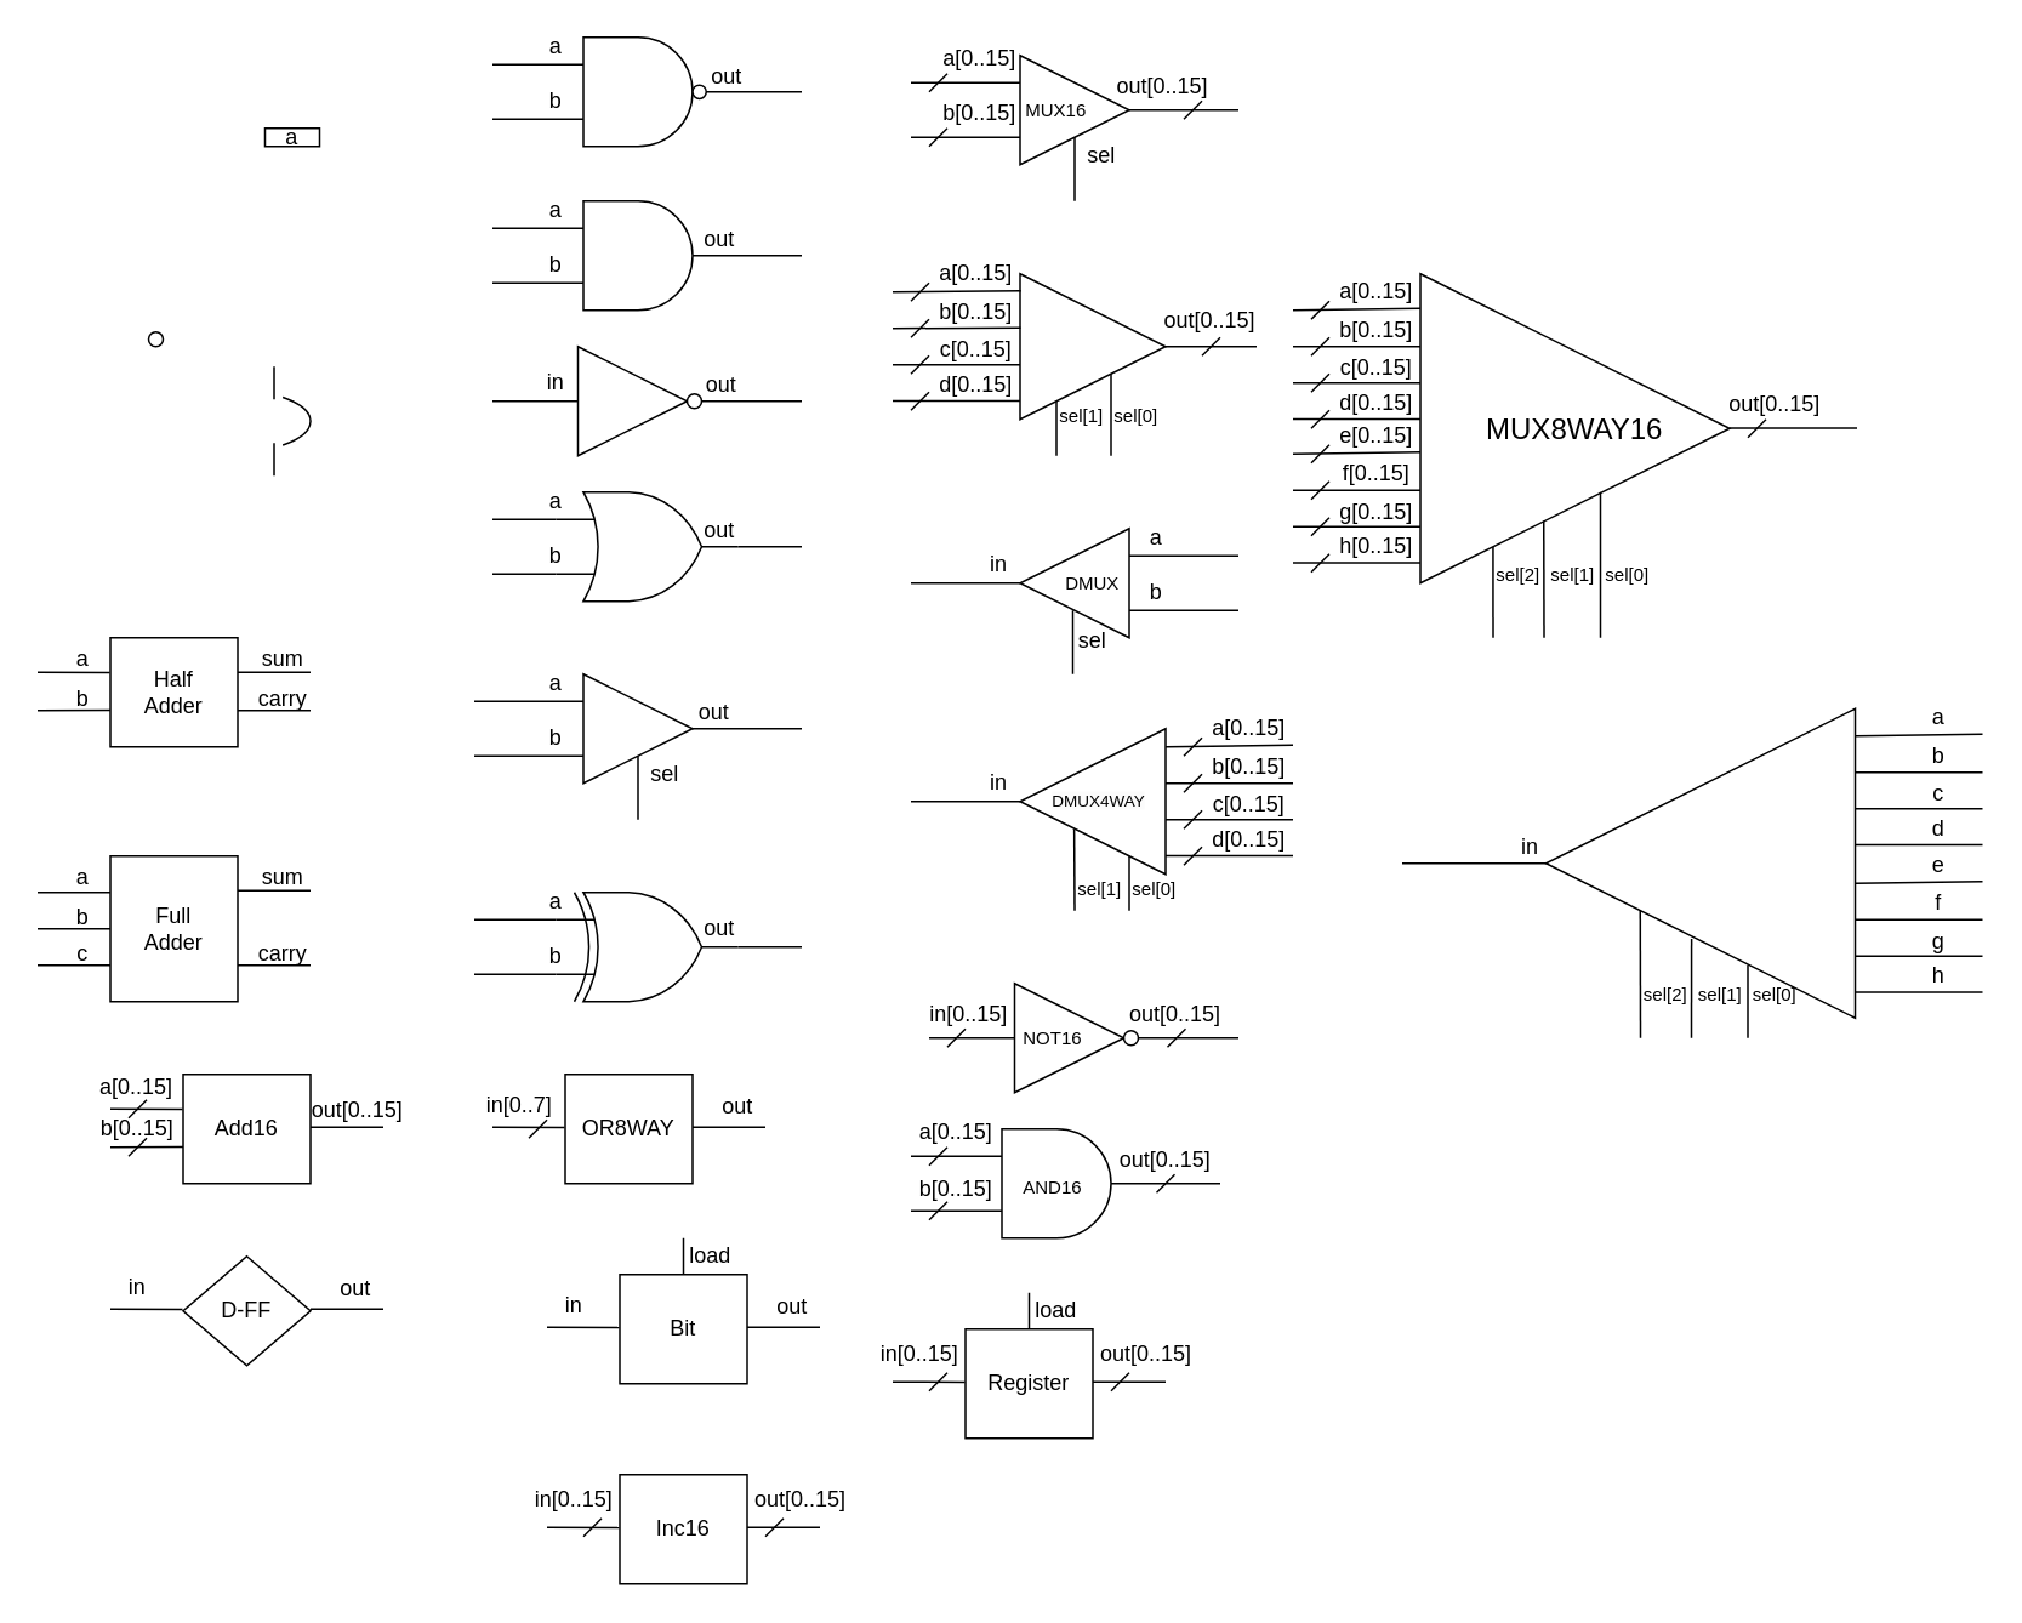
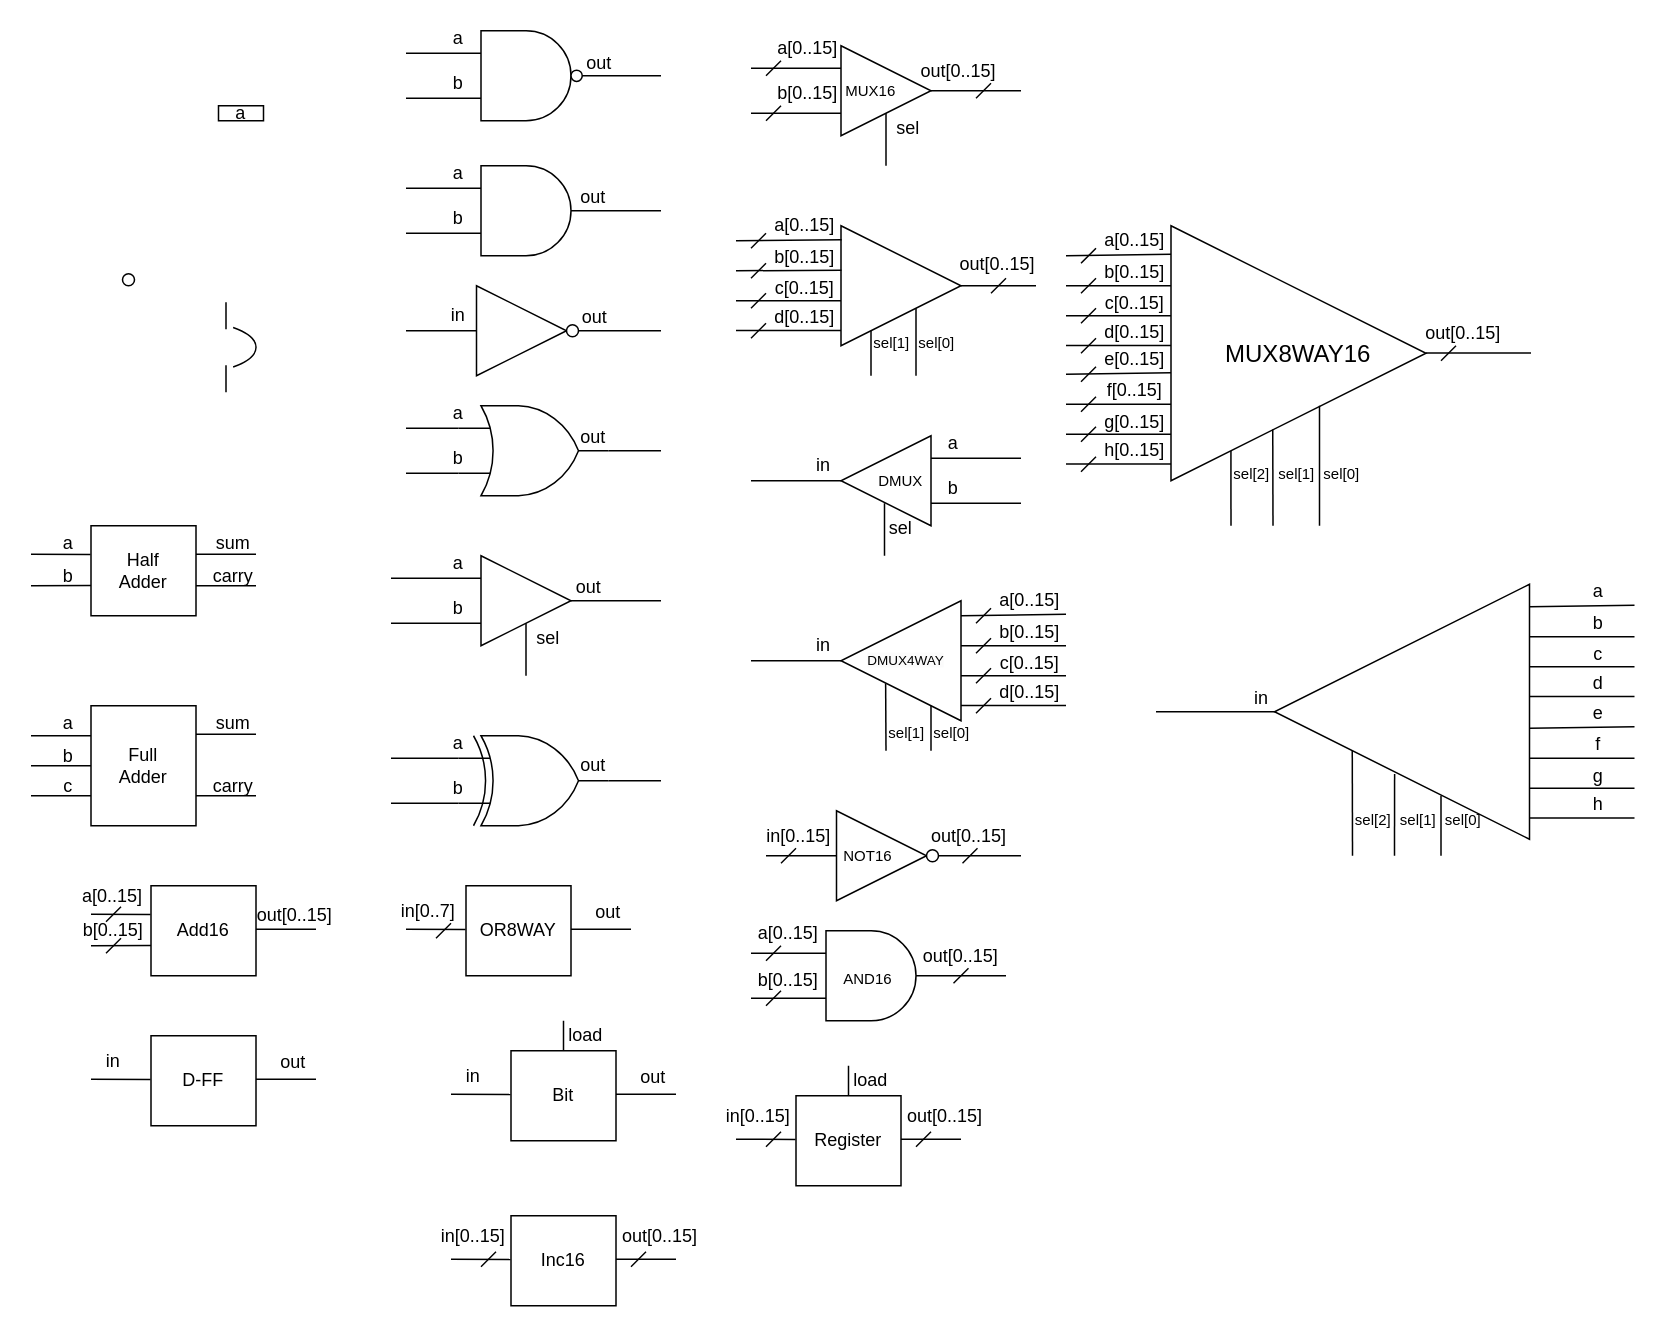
- <mxCell id="184" value="D-FF" style="rhombus;whiteSpace=wrap;html=1;" vertex="1" parent="183"><mxGeometry x="40" width="70" height="60" as="geometry" /></mxCell>
+ <mxCell id="184" value="D-FF" style="rounded=0;whiteSpace=wrap;html=1;" vertex="1" parent="183"><mxGeometry x="40" width="70" height="60" as="geometry" /></mxCell>
